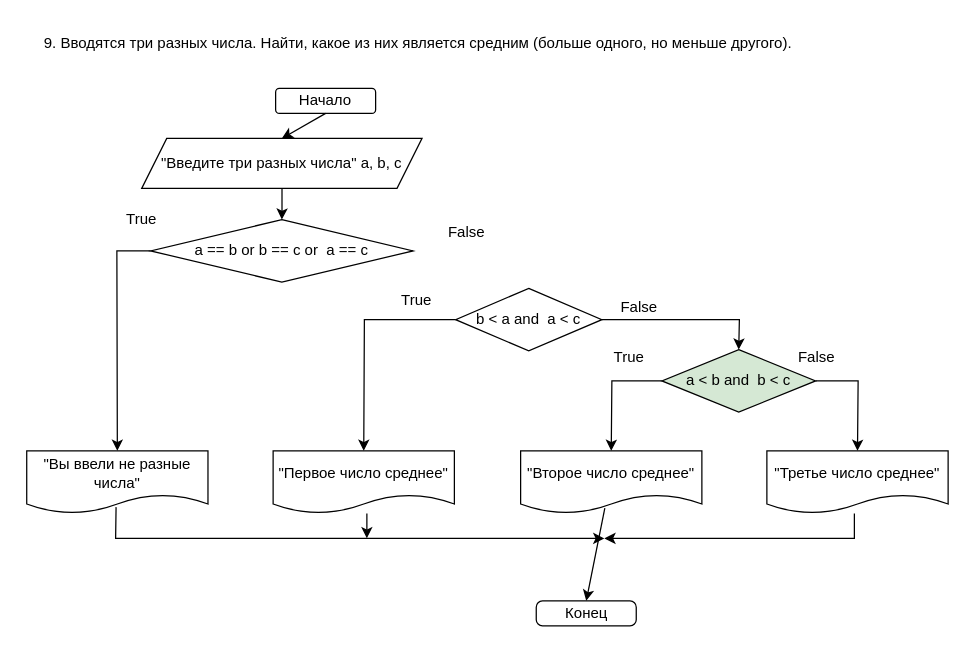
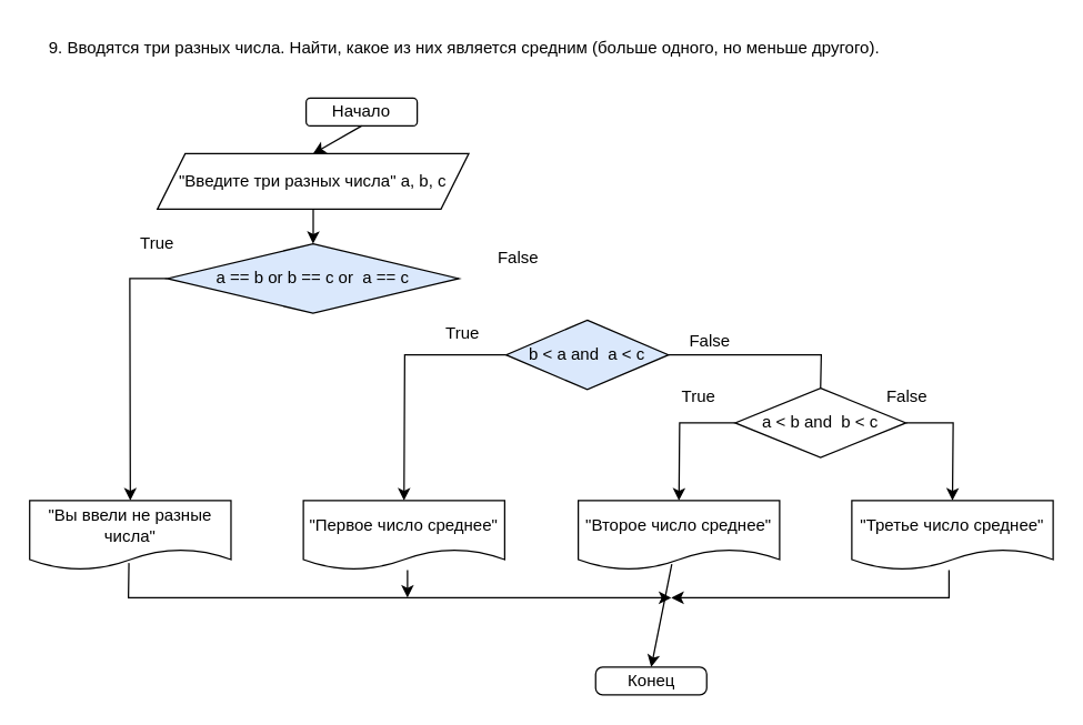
- <mxCell id="14" value="a == b or b == c or&amp;nbsp; a == c" style="rhombus;whiteSpace=wrap;html=1;" vertex="1" parent="1"><mxGeometry x="120" y="175" width="210" height="50" as="geometry" /></mxCell>
+ <mxCell id="14" value="a == b or b == c or&amp;nbsp; a == c" style="rhombus;whiteSpace=wrap;html=1;fillColor=#dae8fc;" vertex="1" parent="1"><mxGeometry x="120" y="175" width="210" height="50" as="geometry" /></mxCell>
- <mxCell id="9" value="b &amp;lt; a and&amp;nbsp; a &amp;lt; c" style="rhombus;whiteSpace=wrap;html=1;rounded=0;" vertex="1" parent="1"><mxGeometry x="364" y="230" width="117" height="50" as="geometry" /></mxCell>
+ <mxCell id="9" value="b &amp;lt; a and&amp;nbsp; a &amp;lt; c" style="rhombus;whiteSpace=wrap;html=1;rounded=0;fillColor=#dae8fc;" vertex="1" parent="1"><mxGeometry x="364" y="230" width="117" height="50" as="geometry" /></mxCell>
- <mxCell id="21" value="" style="endArrow=classic;html=1;rounded=0;exitX=1;exitY=0.5;exitDx=0;exitDy=0;entryX=0.5;entryY=0;entryDx=0;entryDy=0;" edge="1" parent="1" source="9" target="17"><mxGeometry width="50" height="50" relative="1" as="geometry"><mxPoint x="413" y="220" as="sourcePoint" /><mxPoint x="463" y="170" as="targetPoint" /><Array as="points"><mxPoint x="591" y="255" /></Array></mxGeometry></mxCell>
+ <mxCell id="21" value="" style="endArrow=none;html=1;rounded=0;exitX=1;exitY=0.5;exitDx=0;exitDy=0;entryX=0.5;entryY=0;entryDx=0;entryDy=0;" edge="1" parent="1" source="9" target="17"><mxGeometry width="50" height="50" relative="1" as="geometry"><mxPoint x="413" y="220" as="sourcePoint" /><mxPoint x="463" y="170" as="targetPoint" /><Array as="points"><mxPoint x="591" y="255" /></Array></mxGeometry></mxCell>
- <mxCell id="17" value="a &amp;lt; b and&amp;nbsp; b &amp;lt; c" style="rhombus;whiteSpace=wrap;html=1;rounded=0;fillColor=#d5e8d4;" vertex="1" parent="1"><mxGeometry x="529" y="279" width="123" height="50" as="geometry" /></mxCell>
+ <mxCell id="17" value="a &amp;lt; b and&amp;nbsp; b &amp;lt; c" style="rhombus;whiteSpace=wrap;html=1;rounded=0;" vertex="1" parent="1"><mxGeometry x="529" y="279" width="123" height="50" as="geometry" /></mxCell>
